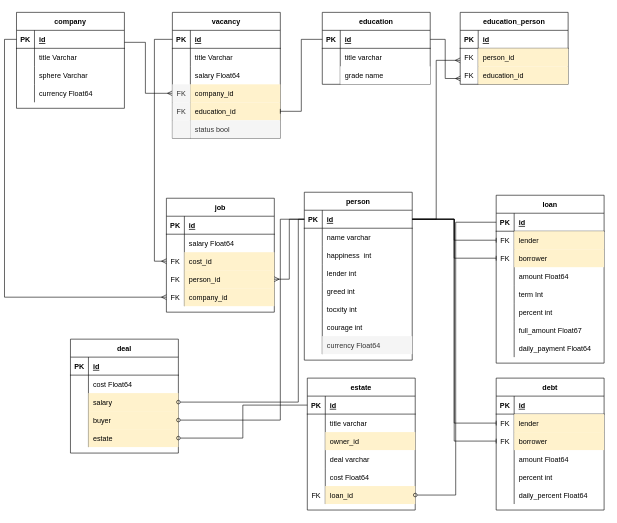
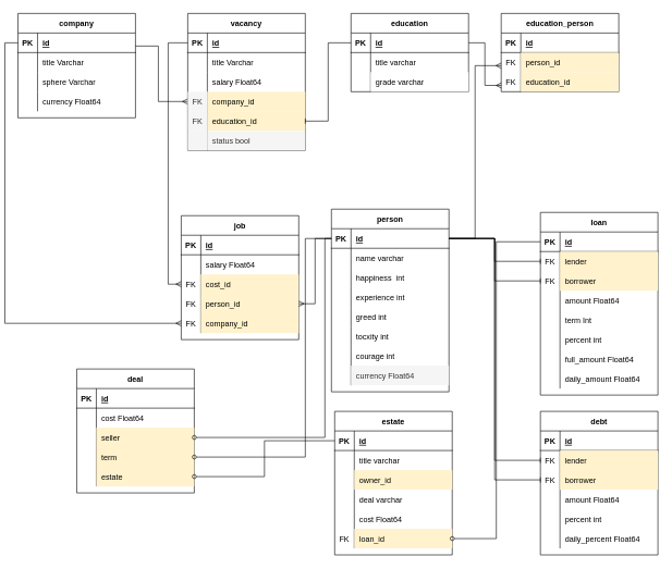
- <mxCell id="44" value="grade name" style="shape=partialRectangle;connectable=0;top=0;left=0;bottom=0;right=0;align=left;spacingLeft=6;overflow=hidden;" parent="42" vertex="1"><mxGeometry x="30" width="150" height="30" as="geometry"><mxRectangle width="150" height="30" as="alternateBounds" /></mxGeometry></mxCell>
+ <mxCell id="44" value="grade varchar" style="shape=partialRectangle;connectable=0;top=0;left=0;bottom=0;right=0;align=left;spacingLeft=6;overflow=hidden;" parent="42" vertex="1"><mxGeometry x="30" width="150" height="30" as="geometry"><mxRectangle width="150" height="30" as="alternateBounds" /></mxGeometry></mxCell>
- <mxCell id="75" value="lender int" style="shape=partialRectangle;connectable=0;fillColor=none;top=0;left=0;bottom=0;right=0;align=left;spacingLeft=6;overflow=hidden;strokeColor=#000000;strokeWidth=1;" parent="73" vertex="1"><mxGeometry x="30" width="150" height="30" as="geometry"><mxRectangle width="150" height="30" as="alternateBounds" /></mxGeometry></mxCell>
+ <mxCell id="75" value="experience int" style="shape=partialRectangle;connectable=0;fillColor=none;top=0;left=0;bottom=0;right=0;align=left;spacingLeft=6;overflow=hidden;strokeColor=#000000;strokeWidth=1;" parent="73" vertex="1"><mxGeometry x="30" width="150" height="30" as="geometry"><mxRectangle width="150" height="30" as="alternateBounds" /></mxGeometry></mxCell>
- <mxCell id="110" value="full_amount Float67" style="shape=partialRectangle;connectable=0;fillColor=none;top=0;left=0;bottom=0;right=0;align=left;spacingLeft=6;overflow=hidden;" parent="108" vertex="1"><mxGeometry x="30" width="150" height="30" as="geometry"><mxRectangle width="150" height="30" as="alternateBounds" /></mxGeometry></mxCell>
+ <mxCell id="110" value="full_amount Float64" style="shape=partialRectangle;connectable=0;fillColor=none;top=0;left=0;bottom=0;right=0;align=left;spacingLeft=6;overflow=hidden;" parent="108" vertex="1"><mxGeometry x="30" width="150" height="30" as="geometry"><mxRectangle width="150" height="30" as="alternateBounds" /></mxGeometry></mxCell>
- <mxCell id="113" value="daily_payment Float64" style="shape=partialRectangle;connectable=0;fillColor=none;top=0;left=0;bottom=0;right=0;align=left;spacingLeft=6;overflow=hidden;" parent="111" vertex="1"><mxGeometry x="30" width="150" height="30" as="geometry"><mxRectangle width="150" height="30" as="alternateBounds" /></mxGeometry></mxCell>
+ <mxCell id="113" value="daily_amount Float64" style="shape=partialRectangle;connectable=0;fillColor=none;top=0;left=0;bottom=0;right=0;align=left;spacingLeft=6;overflow=hidden;" parent="111" vertex="1"><mxGeometry x="30" width="150" height="30" as="geometry"><mxRectangle width="150" height="30" as="alternateBounds" /></mxGeometry></mxCell>
- <mxCell id="178" value="salary" style="shape=partialRectangle;connectable=0;fillColor=#fff2cc;top=0;left=0;bottom=0;right=0;align=left;spacingLeft=6;overflow=hidden;strokeColor=#d6b656;" parent="176" vertex="1"><mxGeometry x="30" width="150" height="30" as="geometry"><mxRectangle width="150" height="30" as="alternateBounds" /></mxGeometry></mxCell>
+ <mxCell id="178" value="seller" style="shape=partialRectangle;connectable=0;fillColor=#fff2cc;top=0;left=0;bottom=0;right=0;align=left;spacingLeft=6;overflow=hidden;strokeColor=#d6b656;" parent="176" vertex="1"><mxGeometry x="30" width="150" height="30" as="geometry"><mxRectangle width="150" height="30" as="alternateBounds" /></mxGeometry></mxCell>
- <mxCell id="181" value="buyer" style="shape=partialRectangle;connectable=0;fillColor=#fff2cc;top=0;left=0;bottom=0;right=0;align=left;spacingLeft=6;overflow=hidden;strokeColor=#d6b656;" parent="179" vertex="1"><mxGeometry x="30" width="150" height="30" as="geometry"><mxRectangle width="150" height="30" as="alternateBounds" /></mxGeometry></mxCell>
+ <mxCell id="181" value="term" style="shape=partialRectangle;connectable=0;fillColor=#fff2cc;top=0;left=0;bottom=0;right=0;align=left;spacingLeft=6;overflow=hidden;strokeColor=#d6b656;" parent="179" vertex="1"><mxGeometry x="30" width="150" height="30" as="geometry"><mxRectangle width="150" height="30" as="alternateBounds" /></mxGeometry></mxCell>
